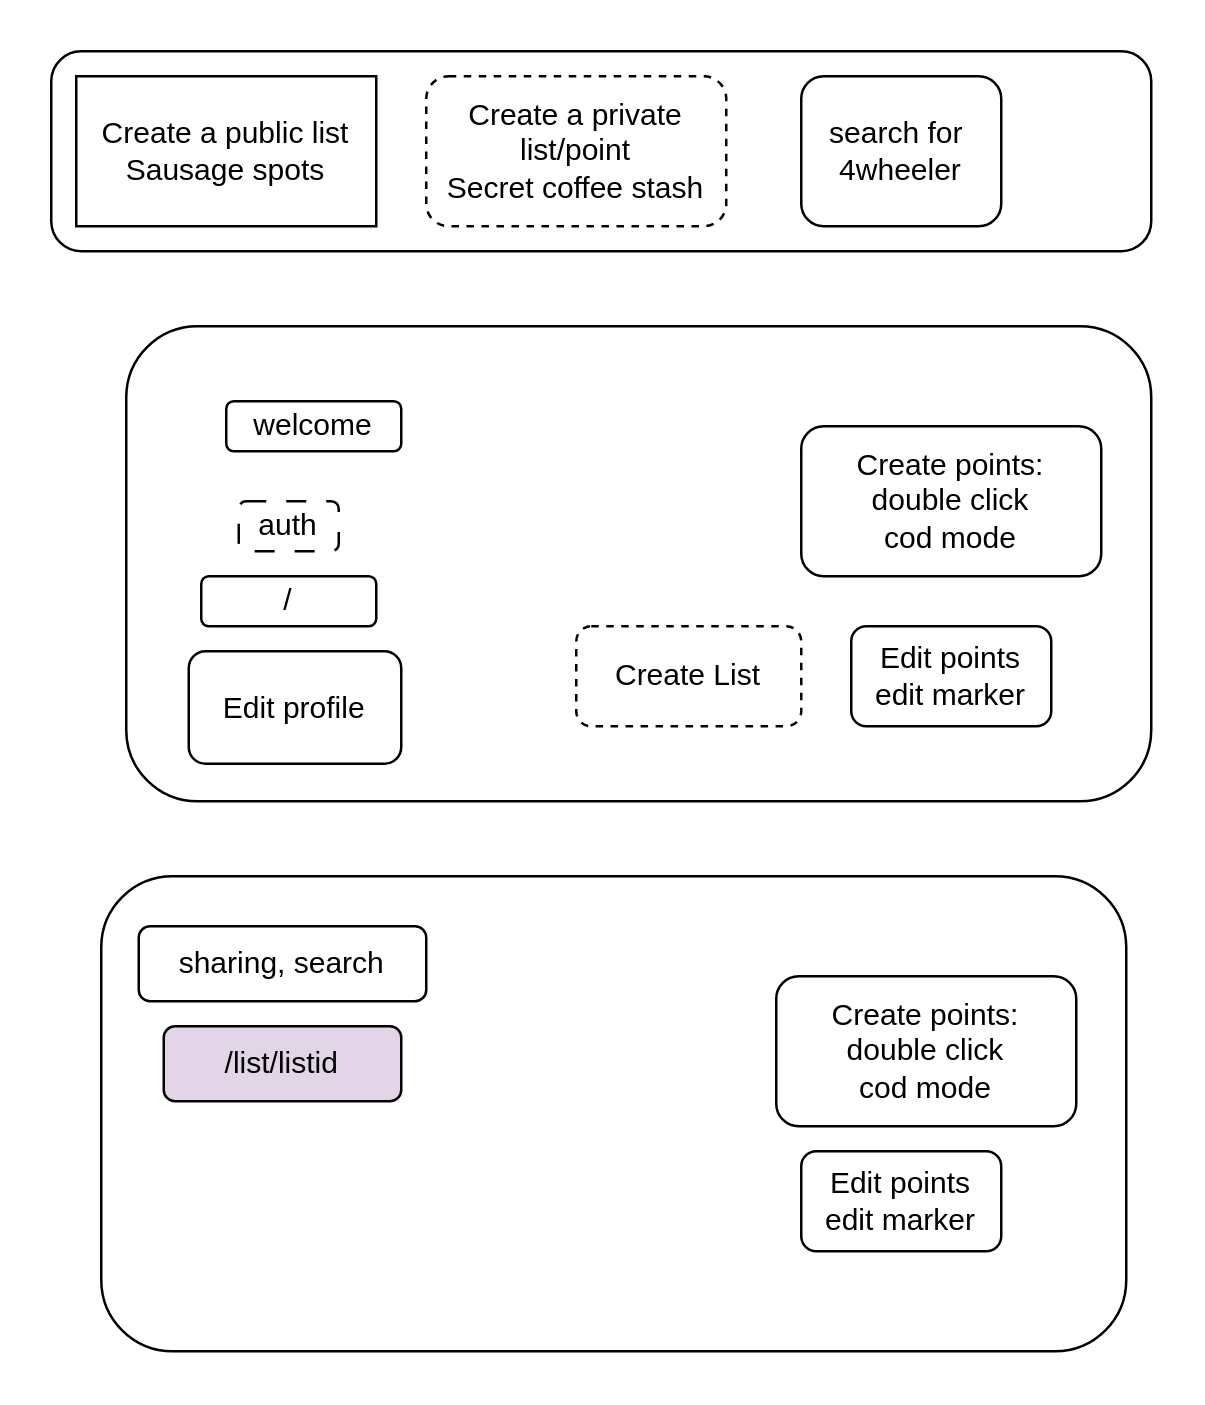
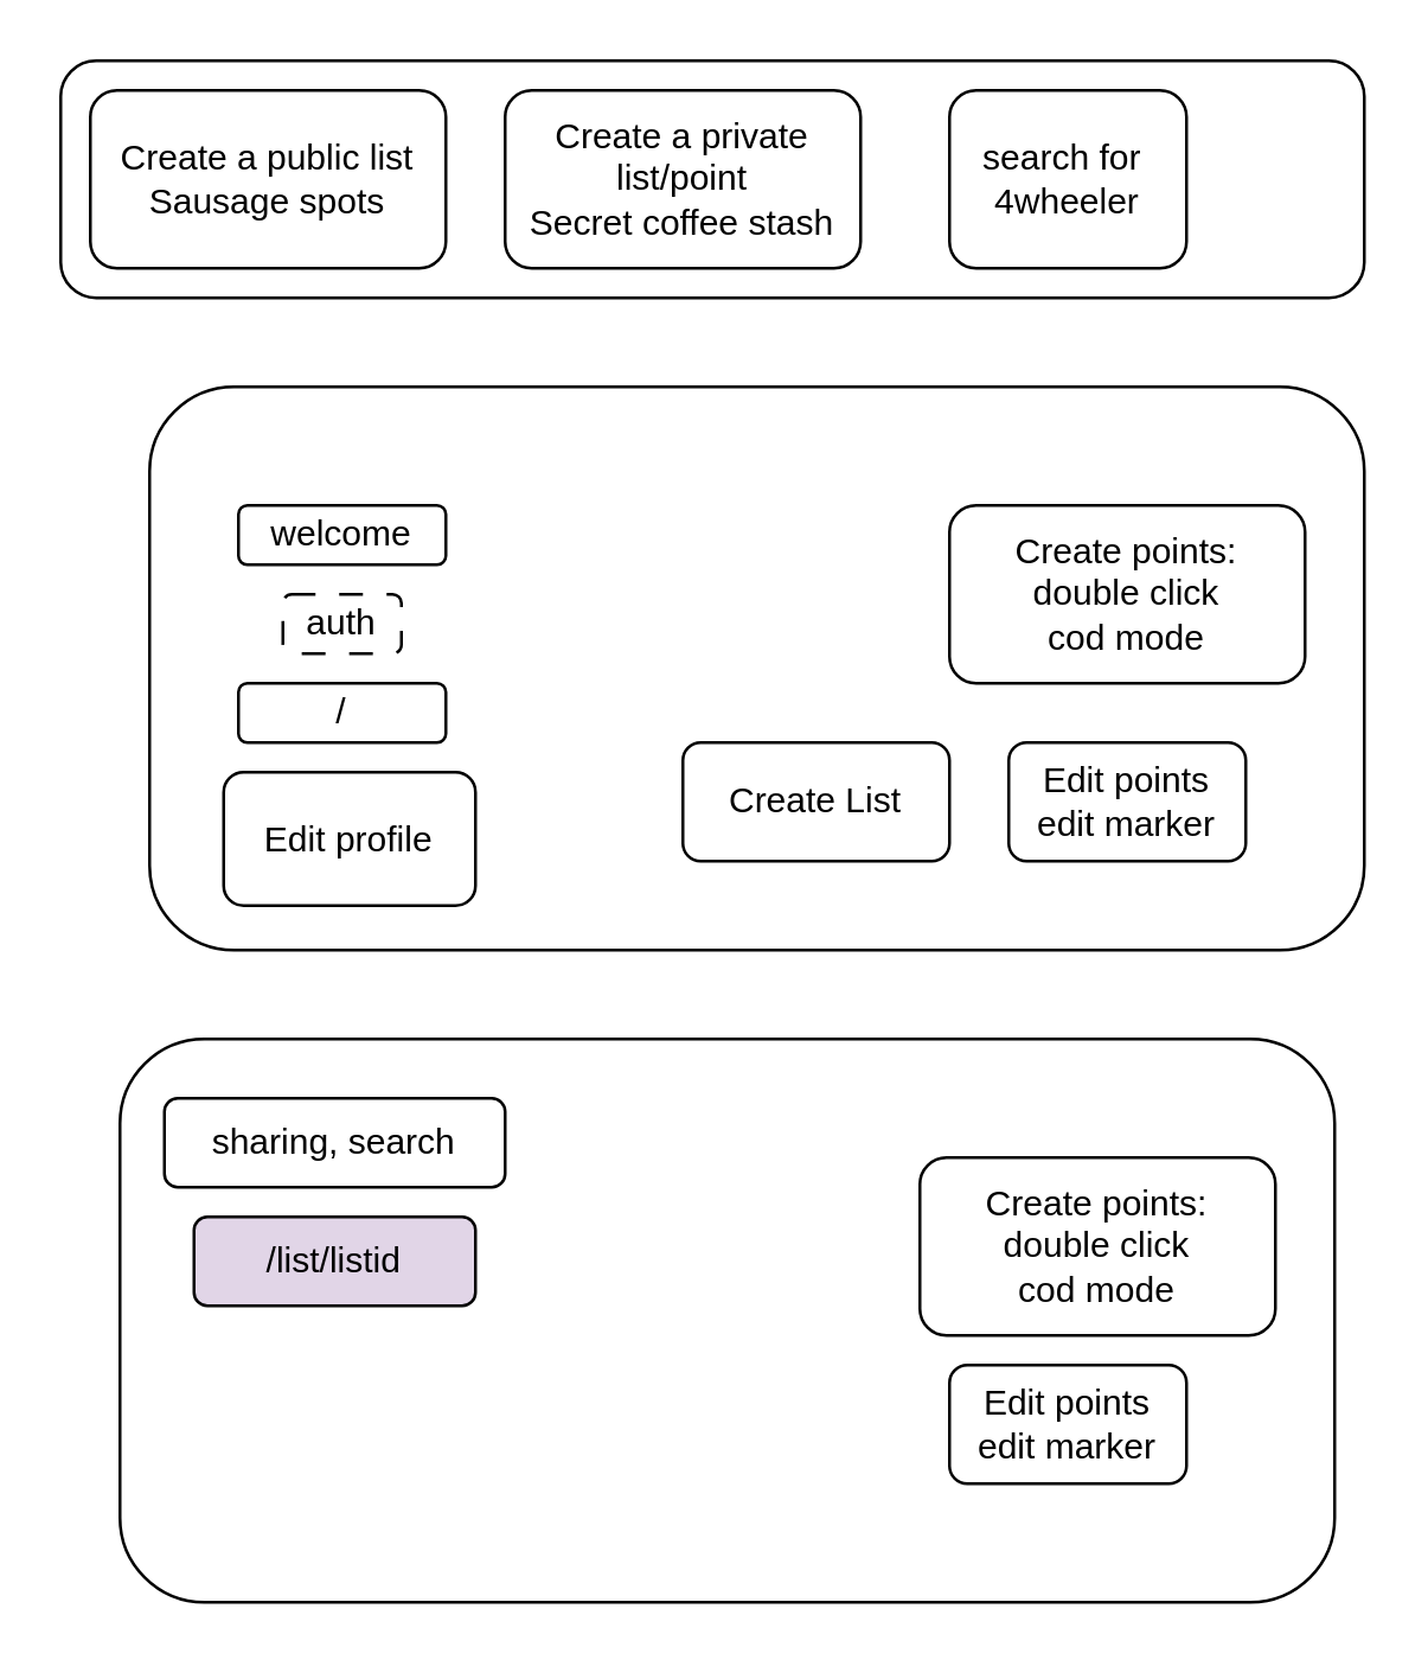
- <mxCell id="15" value="Create a public list&lt;br&gt;Sausage spots" style="whiteSpace=wrap;html=1;rounded=0;" vertex="1" parent="1"><mxGeometry x="30" y="30" width="120" height="60" as="geometry" /></mxCell>
+ <mxCell id="15" value="Create a public list&lt;br&gt;Sausage spots" style="rounded=1;whiteSpace=wrap;html=1;" vertex="1" parent="1"><mxGeometry x="30" y="30" width="120" height="60" as="geometry" /></mxCell>
- <mxCell id="16" value="Create a private list/point&lt;br&gt;Secret coffee stash" style="rounded=1;whiteSpace=wrap;html=1;dashed=1;" vertex="1" parent="1"><mxGeometry x="170" y="30" width="120" height="60" as="geometry" /></mxCell>
+ <mxCell id="16" value="Create a private list/point&lt;br&gt;Secret coffee stash" style="rounded=1;whiteSpace=wrap;html=1;" vertex="1" parent="1"><mxGeometry x="170" y="30" width="120" height="60" as="geometry" /></mxCell>
- <mxCell id="3" value="welcome" style="rounded=1;whiteSpace=wrap;html=1;" vertex="1" parent="1"><mxGeometry x="90" y="160" width="70" height="20" as="geometry" /></mxCell>
+ <mxCell id="3" value="welcome" style="rounded=1;whiteSpace=wrap;html=1;" vertex="1" parent="1"><mxGeometry x="80" y="170" width="70" height="20" as="geometry" /></mxCell>
- <mxCell id="7" value="Create List" style="rounded=1;whiteSpace=wrap;html=1;dashed=1;" vertex="1" parent="1"><mxGeometry x="230" y="250" width="90" height="40" as="geometry" /></mxCell>
+ <mxCell id="7" value="Create List" style="rounded=1;whiteSpace=wrap;html=1;" vertex="1" parent="1"><mxGeometry x="230" y="250" width="90" height="40" as="geometry" /></mxCell>
